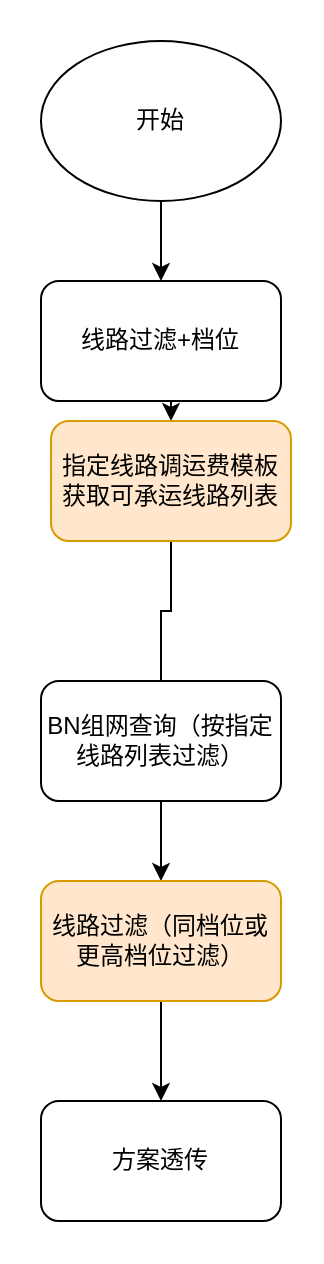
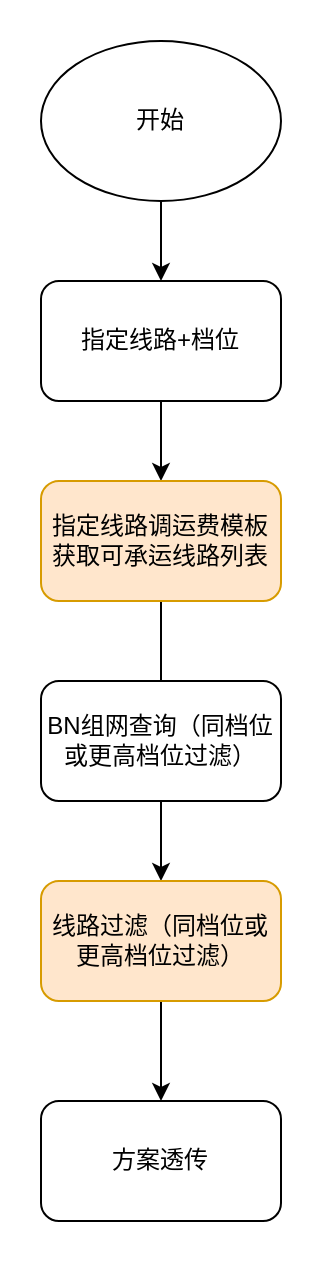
- <mxCell id="5" value="线路过滤+档位" style="rounded=1;whiteSpace=wrap;html=1;fillColor=none;" parent="1" vertex="1"><mxGeometry x="20" y="140" width="120" height="60" as="geometry" /></mxCell>
+ <mxCell id="5" value="指定线路+档位" style="rounded=1;whiteSpace=wrap;html=1;fillColor=none;" parent="1" vertex="1"><mxGeometry x="20" y="140" width="120" height="60" as="geometry" /></mxCell>
- <mxCell id="10" value="指定线路调运费模板获取可承运线路列表" style="rounded=1;whiteSpace=wrap;html=1;fillColor=#ffe6cc;strokeColor=#d79b00;" parent="1" vertex="1"><mxGeometry x="25" y="210" width="120" height="60" as="geometry" /></mxCell>
+ <mxCell id="10" value="指定线路调运费模板获取可承运线路列表" style="rounded=1;whiteSpace=wrap;html=1;fillColor=#ffe6cc;strokeColor=#d79b00;" parent="1" vertex="1"><mxGeometry x="20" y="240" width="120" height="60" as="geometry" /></mxCell>
- <mxCell id="7" value="BN组网查询（按指定线路列表过滤）" style="rounded=1;whiteSpace=wrap;html=1;fillColor=none;" parent="1" vertex="1"><mxGeometry x="20" y="340" width="120" height="60" as="geometry" /></mxCell>
+ <mxCell id="7" value="BN组网查询（同档位或更高档位过滤）" style="rounded=1;whiteSpace=wrap;html=1;fillColor=none;" parent="1" vertex="1"><mxGeometry x="20" y="340" width="120" height="60" as="geometry" /></mxCell>
